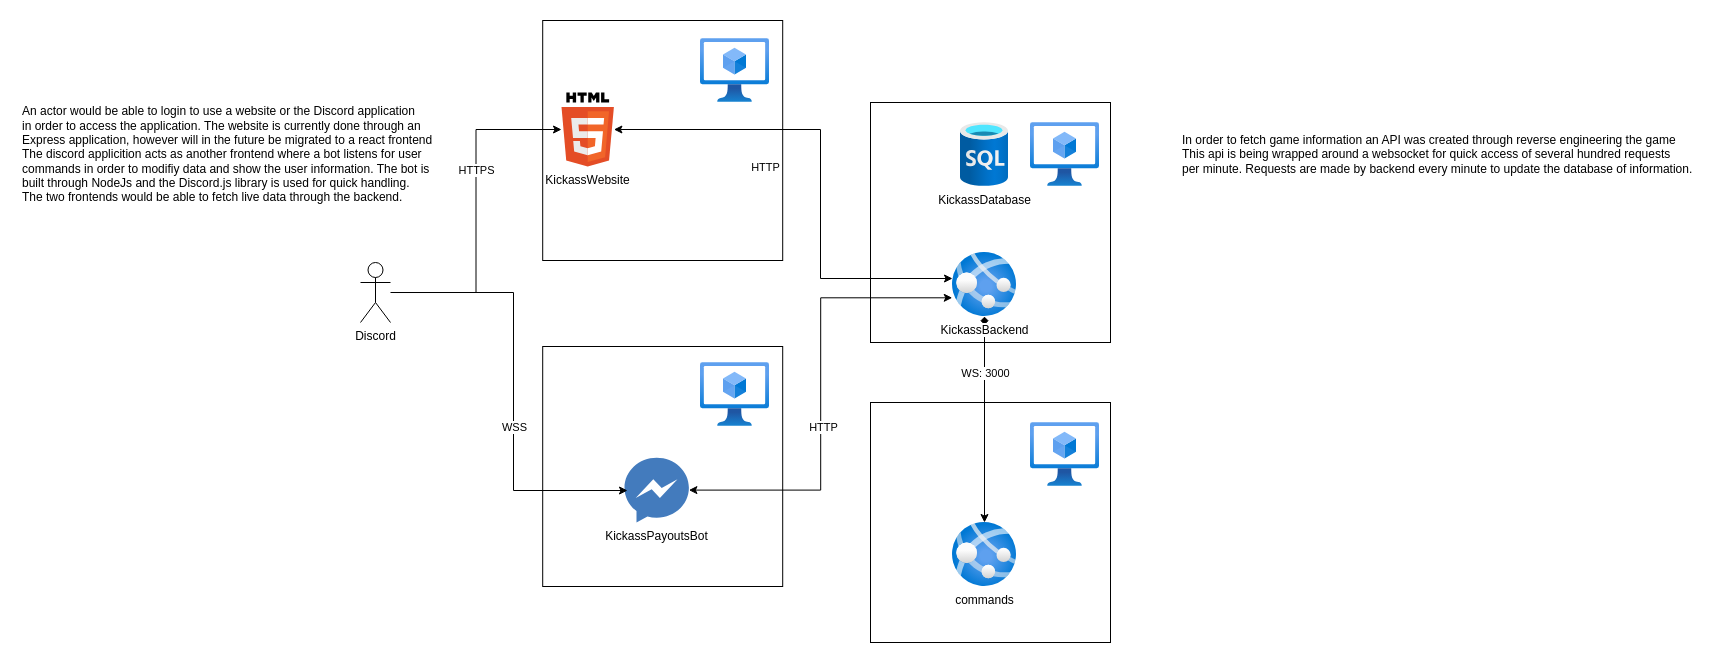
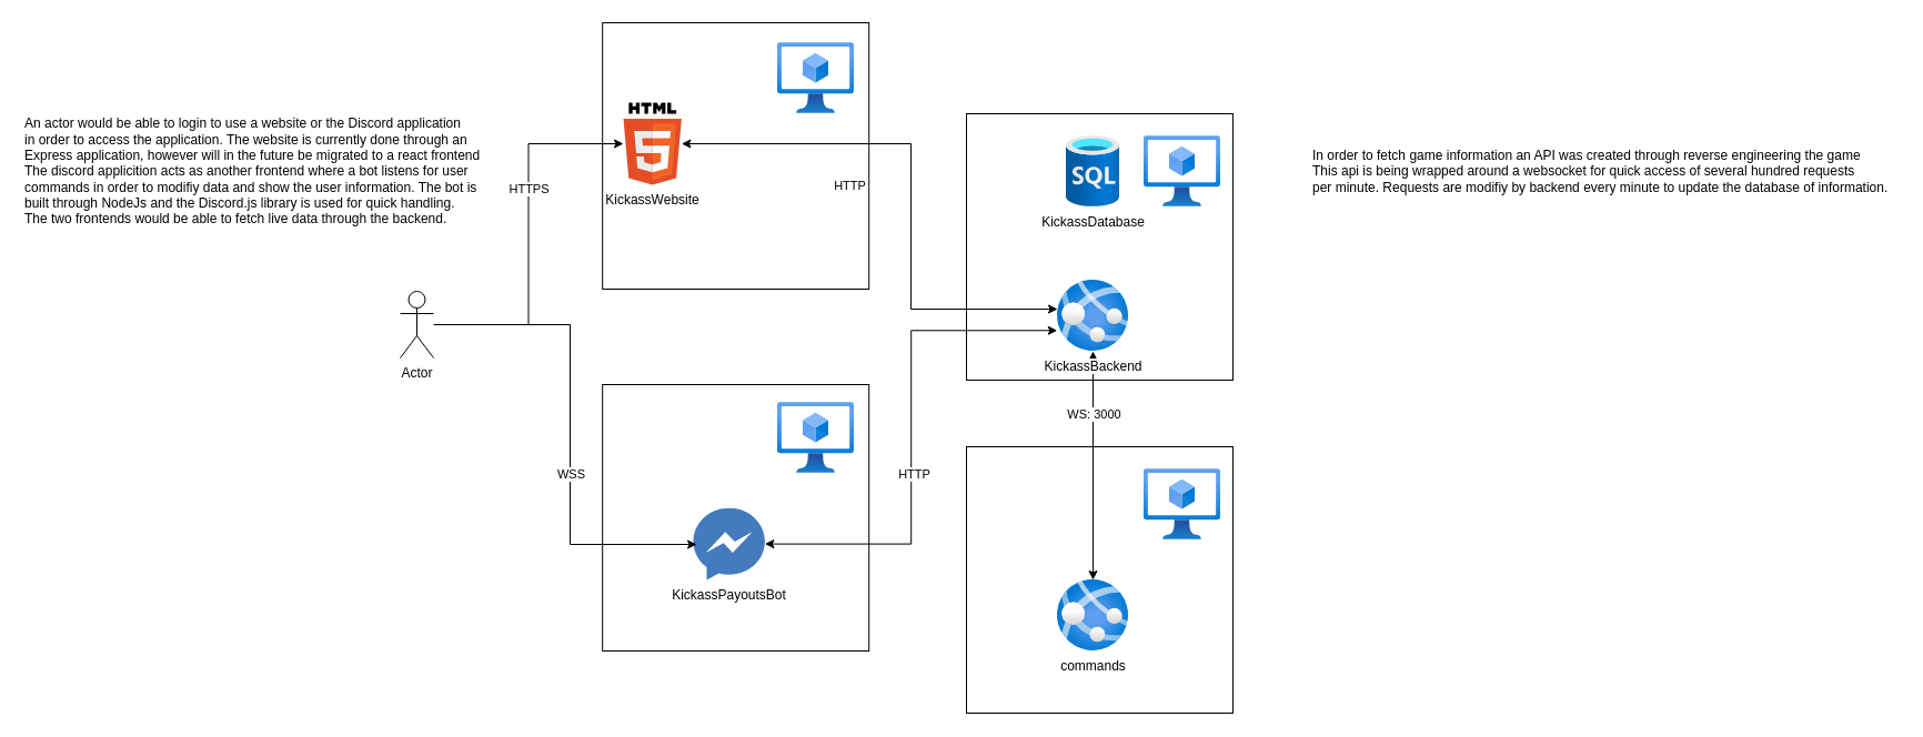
- <mxCell id="27" value="In order to fetch game information an API was created through reverse engineering the game&lt;br&gt;This api is being wrapped around a websocket for quick access of several hundred requests&lt;br&gt;per minute. Requests are made by backend every minute to update the database of information." style="text;html=1;resizable=0;autosize=1;align=left;verticalAlign=middle;points=[];fillColor=none;strokeColor=none;rounded=0;" vertex="1" parent="1"><mxGeometry x="1180" y="129" width="530" height="50" as="geometry" /></mxCell>
+ <mxCell id="27" value="In order to fetch game information an API was created through reverse engineering the game&lt;br&gt;This api is being wrapped around a websocket for quick access of several hundred requests&lt;br&gt;per minute. Requests are modifiy by backend every minute to update the database of information." style="text;html=1;resizable=0;autosize=1;align=left;verticalAlign=middle;points=[];fillColor=none;strokeColor=none;rounded=0;" vertex="1" parent="1"><mxGeometry x="1180" y="129" width="530" height="50" as="geometry" /></mxCell>
- <mxCell id="6" style="edgeStyle=orthogonalEdgeStyle;rounded=0;orthogonalLoop=1;jettySize=auto;html=1;startArrow=classic;startFill=1;endArrow=diamond;" parent="1" source="8" target="9" edge="1"><mxGeometry relative="1" as="geometry" /></mxCell>
+ <mxCell id="6" style="edgeStyle=orthogonalEdgeStyle;rounded=0;orthogonalLoop=1;jettySize=auto;html=1;startArrow=classic;startFill=1;" parent="1" source="8" target="9" edge="1"><mxGeometry relative="1" as="geometry" /></mxCell>
- <mxCell id="20" value="Discord" style="shape=umlActor;verticalLabelPosition=bottom;verticalAlign=top;html=1;outlineConnect=0;" parent="1" vertex="1"><mxGeometry x="360" width="30" height="60" as="geometry" y="262" /></mxCell>
+ <mxCell id="20" value="Actor" style="shape=umlActor;verticalLabelPosition=bottom;verticalAlign=top;html=1;outlineConnect=0;" parent="1" vertex="1"><mxGeometry x="360" width="30" height="60" as="geometry" y="262" /></mxCell>
